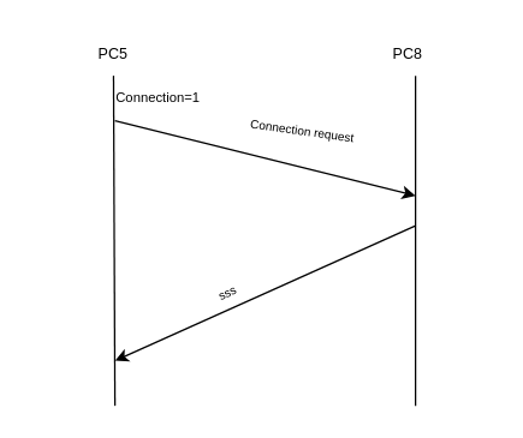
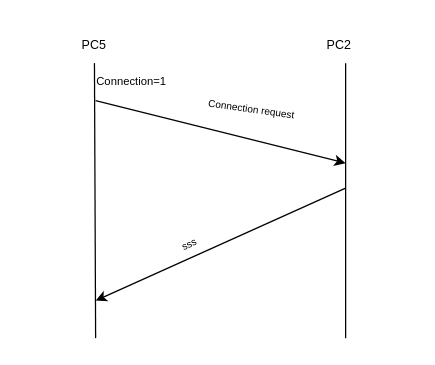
- <mxCell id="8" value="&lt;div style=&quot;font-size: 10px;&quot;&gt;PC8&lt;/div&gt;" style="text;html=1;align=center;verticalAlign=middle;whiteSpace=wrap;rounded=0;fontSize=10;" parent="1" vertex="1"><mxGeometry x="216" y="20" width="110" height="30" as="geometry" /></mxCell>
+ <mxCell id="8" value="&lt;div style=&quot;font-size: 10px;&quot;&gt;PC2&lt;/div&gt;" style="text;html=1;align=center;verticalAlign=middle;whiteSpace=wrap;rounded=0;fontSize=10;" parent="1" vertex="1"><mxGeometry x="216" y="20" width="110" height="30" as="geometry" /></mxCell>
